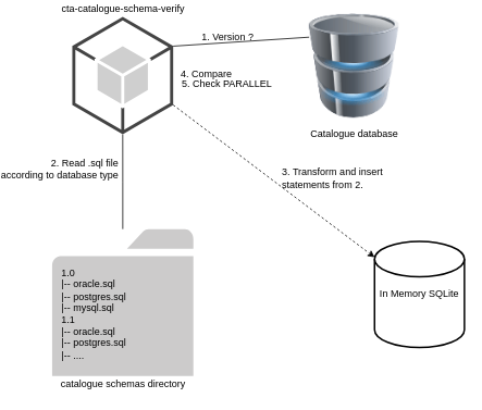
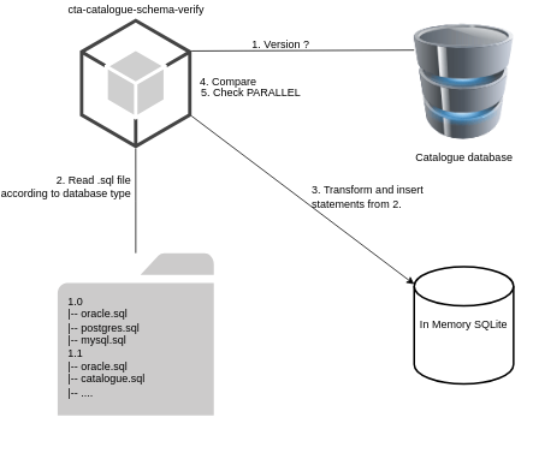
- <mxCell id="2" value="&lt;div&gt;Catalogue database&lt;/div&gt;" style="image;html=1;labelBackgroundColor=none;image=img/lib/clip_art/computers/Database_128x128.png" vertex="1" parent="1"><mxGeometry x="335" y="10" width="110" height="140" as="geometry" /></mxCell>
+ <mxCell id="2" value="&lt;div&gt;Catalogue database&lt;/div&gt;" style="image;html=1;labelBackgroundColor=none;image=img/lib/clip_art/computers/Database_128x128.png" vertex="1" parent="1"><mxGeometry x="415" y="20" width="110" height="140" as="geometry" /></mxCell>
- <mxCell id="12" value="" style="endArrow=classic;html=1;exitX=1;exitY=0.75;exitDx=0;exitDy=0;exitPerimeter=0;entryX=0;entryY=0.15;entryDx=0;entryDy=0;entryPerimeter=0;dashed=1;" edge="1" parent="1" source="5" target="11"><mxGeometry width="50" height="50" relative="1" as="geometry"><mxPoint x="-45" y="550" as="sourcePoint" /><mxPoint x="5" y="500" as="targetPoint" /></mxGeometry></mxCell>
+ <mxCell id="12" value="" style="endArrow=classic;html=1;exitX=1;exitY=0.75;exitDx=0;exitDy=0;exitPerimeter=0;entryX=0;entryY=0.15;entryDx=0;entryDy=0;entryPerimeter=0;" edge="1" parent="1" source="5" target="11"><mxGeometry width="50" height="50" relative="1" as="geometry"><mxPoint x="-45" y="550" as="sourcePoint" /><mxPoint x="5" y="500" as="targetPoint" /></mxGeometry></mxCell>
- <mxCell id="9" value="&lt;div&gt;1.0&lt;/div&gt;&lt;div&gt;|-- oracle.sql&lt;/div&gt;&lt;div&gt;|-- postgres.sql&lt;/div&gt;&lt;div&gt;|-- mysql.sql&lt;/div&gt;&lt;div&gt;1.1&lt;/div&gt;&lt;div&gt;|-- oracle.sql&lt;/div&gt;&lt;div&gt;|-- postgres.sql&lt;/div&gt;&lt;div&gt;|-- ....&lt;br&gt;&lt;/div&gt;" style="pointerEvents=1;shadow=0;dashed=0;html=1;strokeColor=none;labelPosition=center;verticalLabelPosition=middle;verticalAlign=middle;outlineConnect=0;align=left;shape=mxgraph.office.concepts.folder;fillColor=#CCCBCB;spacingLeft=10;spacingTop=28;" vertex="1" parent="8"><mxGeometry width="172.88" height="180" as="geometry" /></mxCell>
+ <mxCell id="9" value="&lt;div&gt;1.0&lt;/div&gt;&lt;div&gt;|-- oracle.sql&lt;/div&gt;&lt;div&gt;|-- postgres.sql&lt;/div&gt;&lt;div&gt;|-- mysql.sql&lt;/div&gt;&lt;div&gt;1.1&lt;/div&gt;&lt;div&gt;|-- oracle.sql&lt;/div&gt;&lt;div&gt;|-- catalogue.sql&lt;/div&gt;&lt;div&gt;|-- ....&lt;br&gt;&lt;/div&gt;" style="pointerEvents=1;shadow=0;dashed=0;html=1;strokeColor=none;labelPosition=center;verticalLabelPosition=middle;verticalAlign=middle;outlineConnect=0;align=left;shape=mxgraph.office.concepts.folder;fillColor=#CCCBCB;spacingLeft=10;spacingTop=28;" vertex="1" parent="8"><mxGeometry width="172.88" height="180" as="geometry" /></mxCell>
- <mxCell id="10" value="catalogue schemas directory" style="text;html=1;align=center;verticalAlign=middle;resizable=0;points=[];autosize=1;" vertex="1" parent="8"><mxGeometry x="1.44" y="180" width="170" height="20" as="geometry" /></mxCell>
